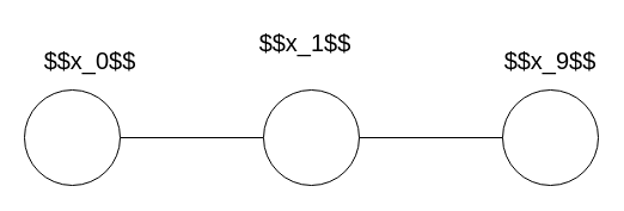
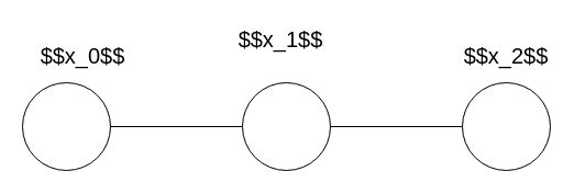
- <mxCell id="9" value="&lt;font style=&quot;font-size: 20px;&quot;&gt;$$x_9$$&lt;/font&gt;" style="text;html=1;strokeColor=none;fillColor=none;align=center;verticalAlign=middle;whiteSpace=wrap;rounded=0;" vertex="1" parent="1"><mxGeometry x="430" y="35" width="60" height="30" as="geometry" /></mxCell>
+ <mxCell id="9" value="&lt;font style=&quot;font-size: 20px;&quot;&gt;$$x_2$$&lt;/font&gt;" style="text;html=1;strokeColor=none;fillColor=none;align=center;verticalAlign=middle;whiteSpace=wrap;rounded=0;" vertex="1" parent="1"><mxGeometry x="430" y="35" width="60" height="30" as="geometry" /></mxCell>
